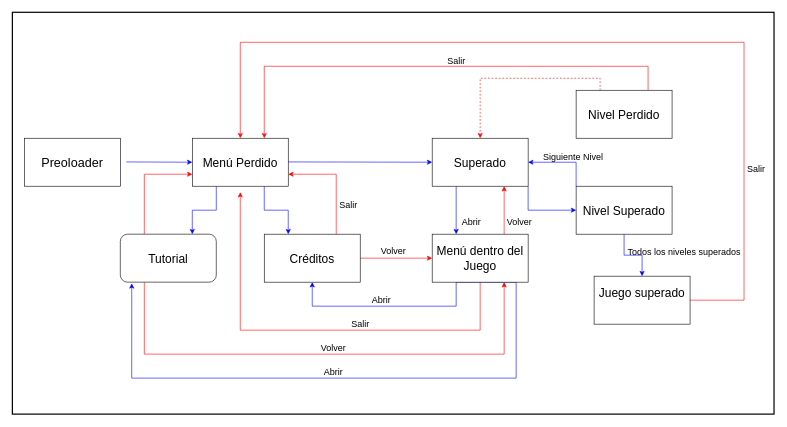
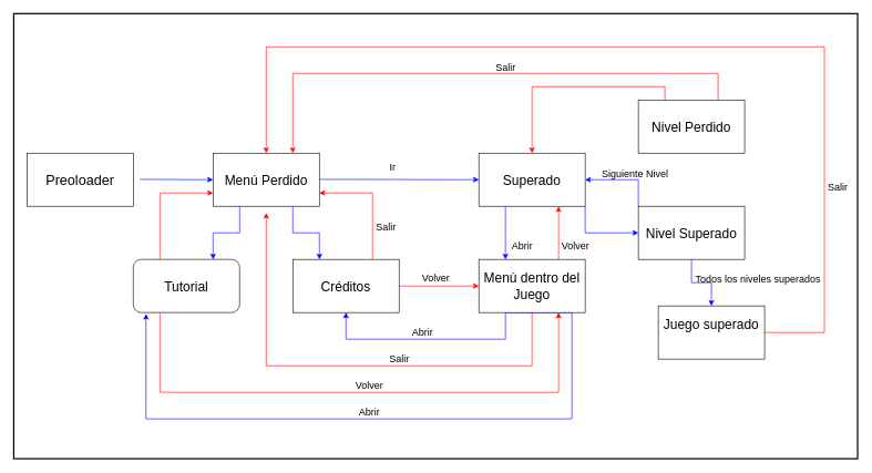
- <mxCell id="20" style="edgeStyle=orthogonalEdgeStyle;rounded=0;orthogonalLoop=1;jettySize=auto;html=1;exitX=0.25;exitY=0;exitDx=0;exitDy=0;entryX=0.5;entryY=0;entryDx=0;entryDy=0;strokeWidth=1;strokeColor=#FF0000;dashed=1;" parent="1" source="22" target="10" edge="1"><mxGeometry relative="1" as="geometry" /></mxCell>
+ <mxCell id="20" style="edgeStyle=orthogonalEdgeStyle;rounded=0;orthogonalLoop=1;jettySize=auto;html=1;exitX=0.25;exitY=0;exitDx=0;exitDy=0;entryX=0.5;entryY=0;entryDx=0;entryDy=0;strokeWidth=1;strokeColor=#FF0000;" parent="1" source="22" target="10" edge="1"><mxGeometry relative="1" as="geometry" /></mxCell>
+ <mxCell id="40" value="&lt;font style=&quot;font-size: 15px&quot;&gt;Ir&lt;/font&gt;" style="text;html=1;align=center;verticalAlign=middle;resizable=0;points=[];autosize=1;strokeColor=none;" parent="1" vertex="1"><mxGeometry x="580" y="240" width="20" height="20" as="geometry" /></mxCell>
